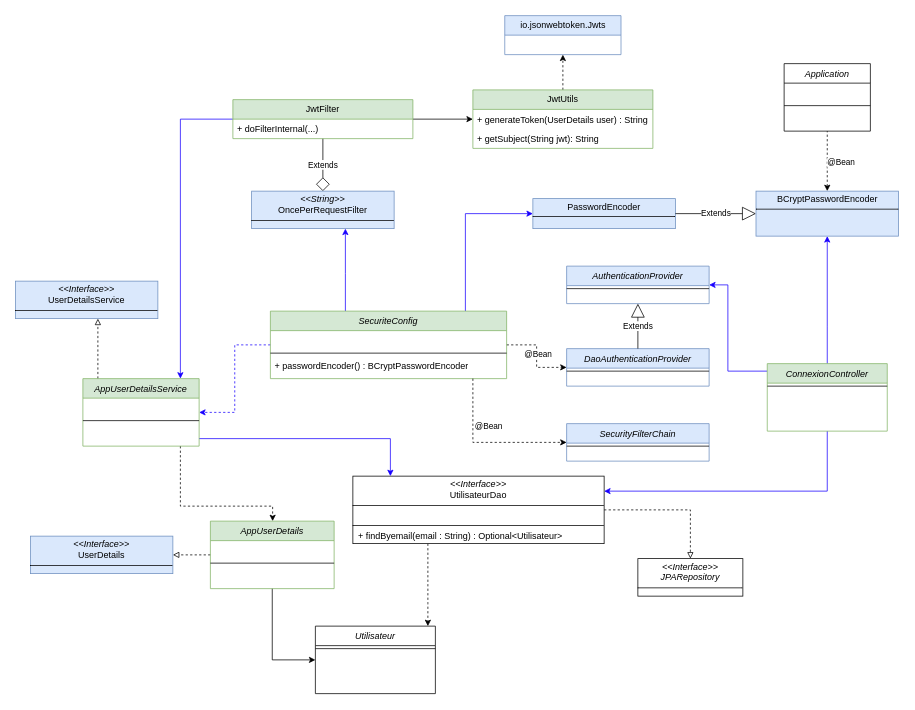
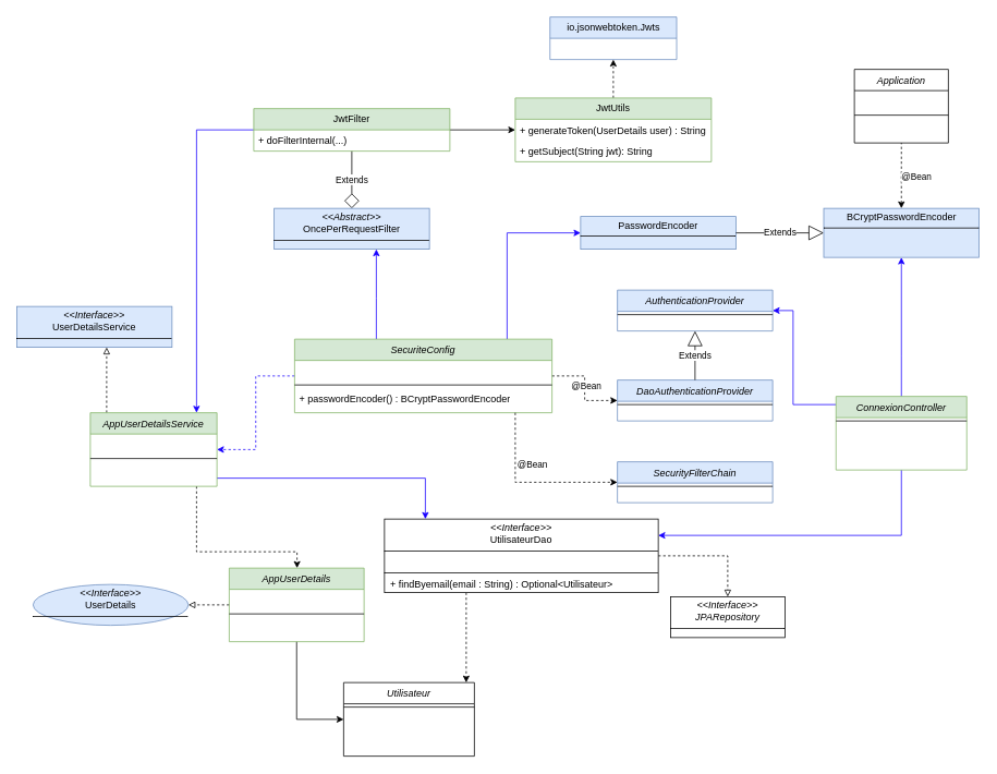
- <mxCell id="45" value="&lt;p style=&quot;margin:0px;margin-top:4px;text-align:center;&quot;&gt;&lt;i&gt;&amp;lt;&amp;lt;String&amp;gt;&amp;gt;&lt;/i&gt;&lt;br&gt;OncePerRequestFilter&lt;/p&gt;&lt;hr size=&quot;1&quot; style=&quot;border-style:solid;&quot;&gt;&lt;p style=&quot;margin:0px;margin-left:4px;&quot;&gt;&lt;/p&gt;&lt;p style=&quot;margin:0px;margin-left:4px;&quot;&gt;&lt;br&gt;&lt;/p&gt;" style="verticalAlign=top;align=left;overflow=fill;html=1;whiteSpace=wrap;fillColor=#dae8fc;strokeColor=#6c8ebf;" parent="1" vertex="1"><mxGeometry x="335" y="254" width="190" height="50" as="geometry" /></mxCell>
+ <mxCell id="45" value="&lt;p style=&quot;margin:0px;margin-top:4px;text-align:center;&quot;&gt;&lt;i&gt;&amp;lt;&amp;lt;Abstract&amp;gt;&amp;gt;&lt;/i&gt;&lt;br&gt;OncePerRequestFilter&lt;/p&gt;&lt;hr size=&quot;1&quot; style=&quot;border-style:solid;&quot;&gt;&lt;p style=&quot;margin:0px;margin-left:4px;&quot;&gt;&lt;/p&gt;&lt;p style=&quot;margin:0px;margin-left:4px;&quot;&gt;&lt;br&gt;&lt;/p&gt;" style="verticalAlign=top;align=left;overflow=fill;html=1;whiteSpace=wrap;fillColor=#dae8fc;strokeColor=#6c8ebf;" parent="1" vertex="1"><mxGeometry x="335" y="254" width="190" height="50" as="geometry" /></mxCell>
- <mxCell id="39" value="&lt;p style=&quot;margin:0px;margin-top:4px;text-align:center;&quot;&gt;&lt;i&gt;&amp;lt;&amp;lt;Interface&amp;gt;&amp;gt;&lt;/i&gt;&lt;br&gt;UserDetails&lt;/p&gt;&lt;hr size=&quot;1&quot; style=&quot;border-style:solid;&quot;&gt;&lt;p style=&quot;margin:0px;margin-left:4px;&quot;&gt;&lt;/p&gt;&lt;p style=&quot;margin:0px;margin-left:4px;&quot;&gt;&lt;br&gt;&lt;/p&gt;" style="verticalAlign=top;align=left;overflow=fill;html=1;whiteSpace=wrap;fillColor=#dae8fc;strokeColor=#6c8ebf;" parent="1" vertex="1"><mxGeometry x="40" y="714" width="190" height="50" as="geometry" /></mxCell>
+ <mxCell id="39" value="&lt;p style=&quot;margin:0px;margin-top:4px;text-align:center;&quot;&gt;&lt;i&gt;&amp;lt;&amp;lt;Interface&amp;gt;&amp;gt;&lt;/i&gt;&lt;br&gt;UserDetails&lt;/p&gt;&lt;hr size=&quot;1&quot; style=&quot;border-style:solid;&quot;&gt;&lt;p style=&quot;margin:0px;margin-left:4px;&quot;&gt;&lt;/p&gt;&lt;p style=&quot;margin:0px;margin-left:4px;&quot;&gt;&lt;br&gt;&lt;/p&gt;" style="ellipse;verticalAlign=top;align=left;overflow=fill;html=1;whiteSpace=wrap;fillColor=#dae8fc;strokeColor=#6c8ebf;" parent="1" vertex="1"><mxGeometry x="40" y="714" width="190" height="50" as="geometry" /></mxCell>
- <mxCell id="64" value="&lt;p style=&quot;margin:0px;margin-top:4px;text-align:center;&quot;&gt;&lt;i&gt;&amp;lt;&amp;lt;Interface&amp;gt;&amp;gt;&lt;/i&gt;&lt;br&gt;&lt;span style=&quot;font-style: italic; text-wrap-mode: nowrap;&quot;&gt;JPARepository&lt;/span&gt;&lt;/p&gt;&lt;hr size=&quot;1&quot; style=&quot;border-style:solid;&quot;&gt;&lt;p style=&quot;margin:0px;margin-left:4px;&quot;&gt;&lt;br&gt;&lt;/p&gt;" style="verticalAlign=top;align=left;overflow=fill;html=1;whiteSpace=wrap;" parent="1" vertex="1"><mxGeometry x="850" y="744" width="140" height="50" as="geometry" /></mxCell>
+ <mxCell id="64" value="&lt;p style=&quot;margin:0px;margin-top:4px;text-align:center;&quot;&gt;&lt;i&gt;&amp;lt;&amp;lt;Interface&amp;gt;&amp;gt;&lt;/i&gt;&lt;br&gt;&lt;span style=&quot;font-style: italic; text-wrap-mode: nowrap;&quot;&gt;JPARepository&lt;/span&gt;&lt;/p&gt;&lt;hr size=&quot;1&quot; style=&quot;border-style:solid;&quot;&gt;&lt;p style=&quot;margin:0px;margin-left:4px;&quot;&gt;&lt;br&gt;&lt;/p&gt;" style="verticalAlign=top;align=left;overflow=fill;html=1;whiteSpace=wrap;" parent="1" vertex="1"><mxGeometry x="820" y="729" width="140" height="50" as="geometry" /></mxCell>
